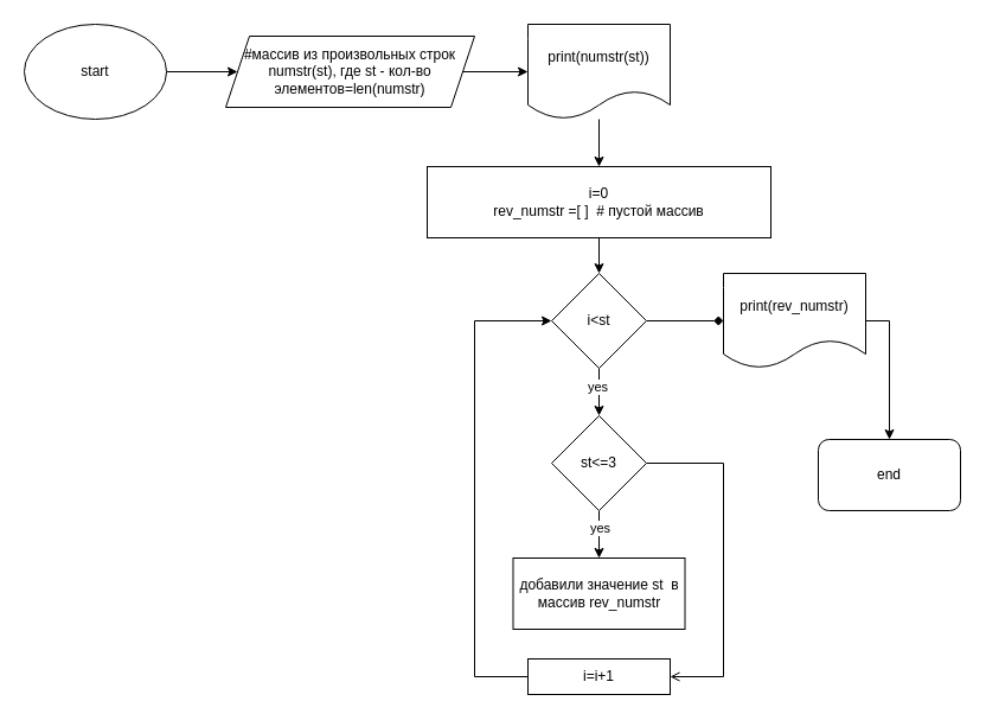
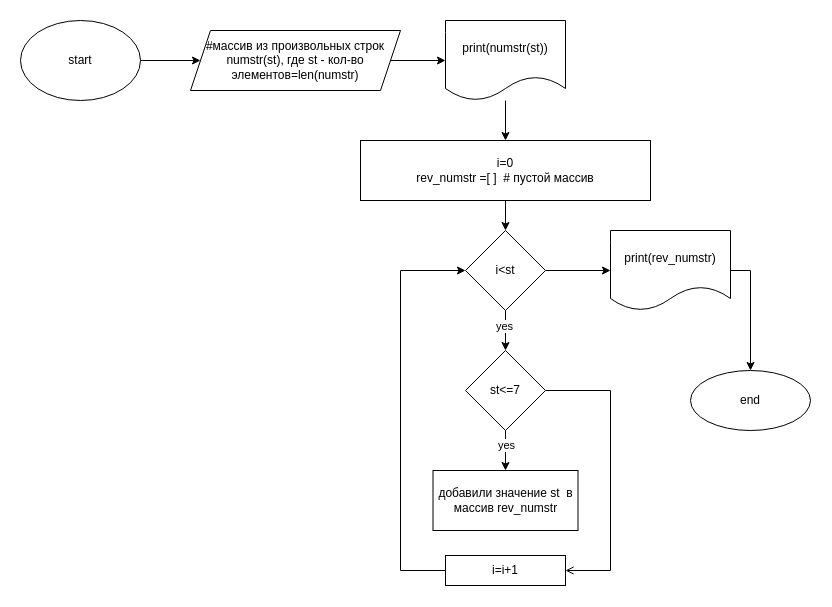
- <mxCell id="13" value="" style="edgeStyle=orthogonalEdgeStyle;rounded=0;orthogonalLoop=1;jettySize=auto;html=1;endArrow=diamond;" edge="1" parent="1" source="14" target="23"><mxGeometry relative="1" as="geometry" /></mxCell>
+ <mxCell id="13" value="" style="edgeStyle=orthogonalEdgeStyle;rounded=0;orthogonalLoop=1;jettySize=auto;html=1;" edge="1" parent="1" source="14" target="23"><mxGeometry relative="1" as="geometry" /></mxCell>
- <mxCell id="18" value="st&amp;lt;=3" style="rhombus;whiteSpace=wrap;html=1;" vertex="1" parent="1"><mxGeometry x="465" y="350" width="80" height="80" as="geometry" /></mxCell>
+ <mxCell id="18" value="st&amp;lt;=7" style="rhombus;whiteSpace=wrap;html=1;" vertex="1" parent="1"><mxGeometry x="465" y="350" width="80" height="80" as="geometry" /></mxCell>
- <mxCell id="10" value="end" style="whiteSpace=wrap;html=1;rounded=1;" parent="1" vertex="1"><mxGeometry x="690" y="370" width="120" height="60" as="geometry" /></mxCell>
+ <mxCell id="10" value="end" style="ellipse;whiteSpace=wrap;html=1;" parent="1" vertex="1"><mxGeometry x="690" y="370" width="120" height="60" as="geometry" /></mxCell>
